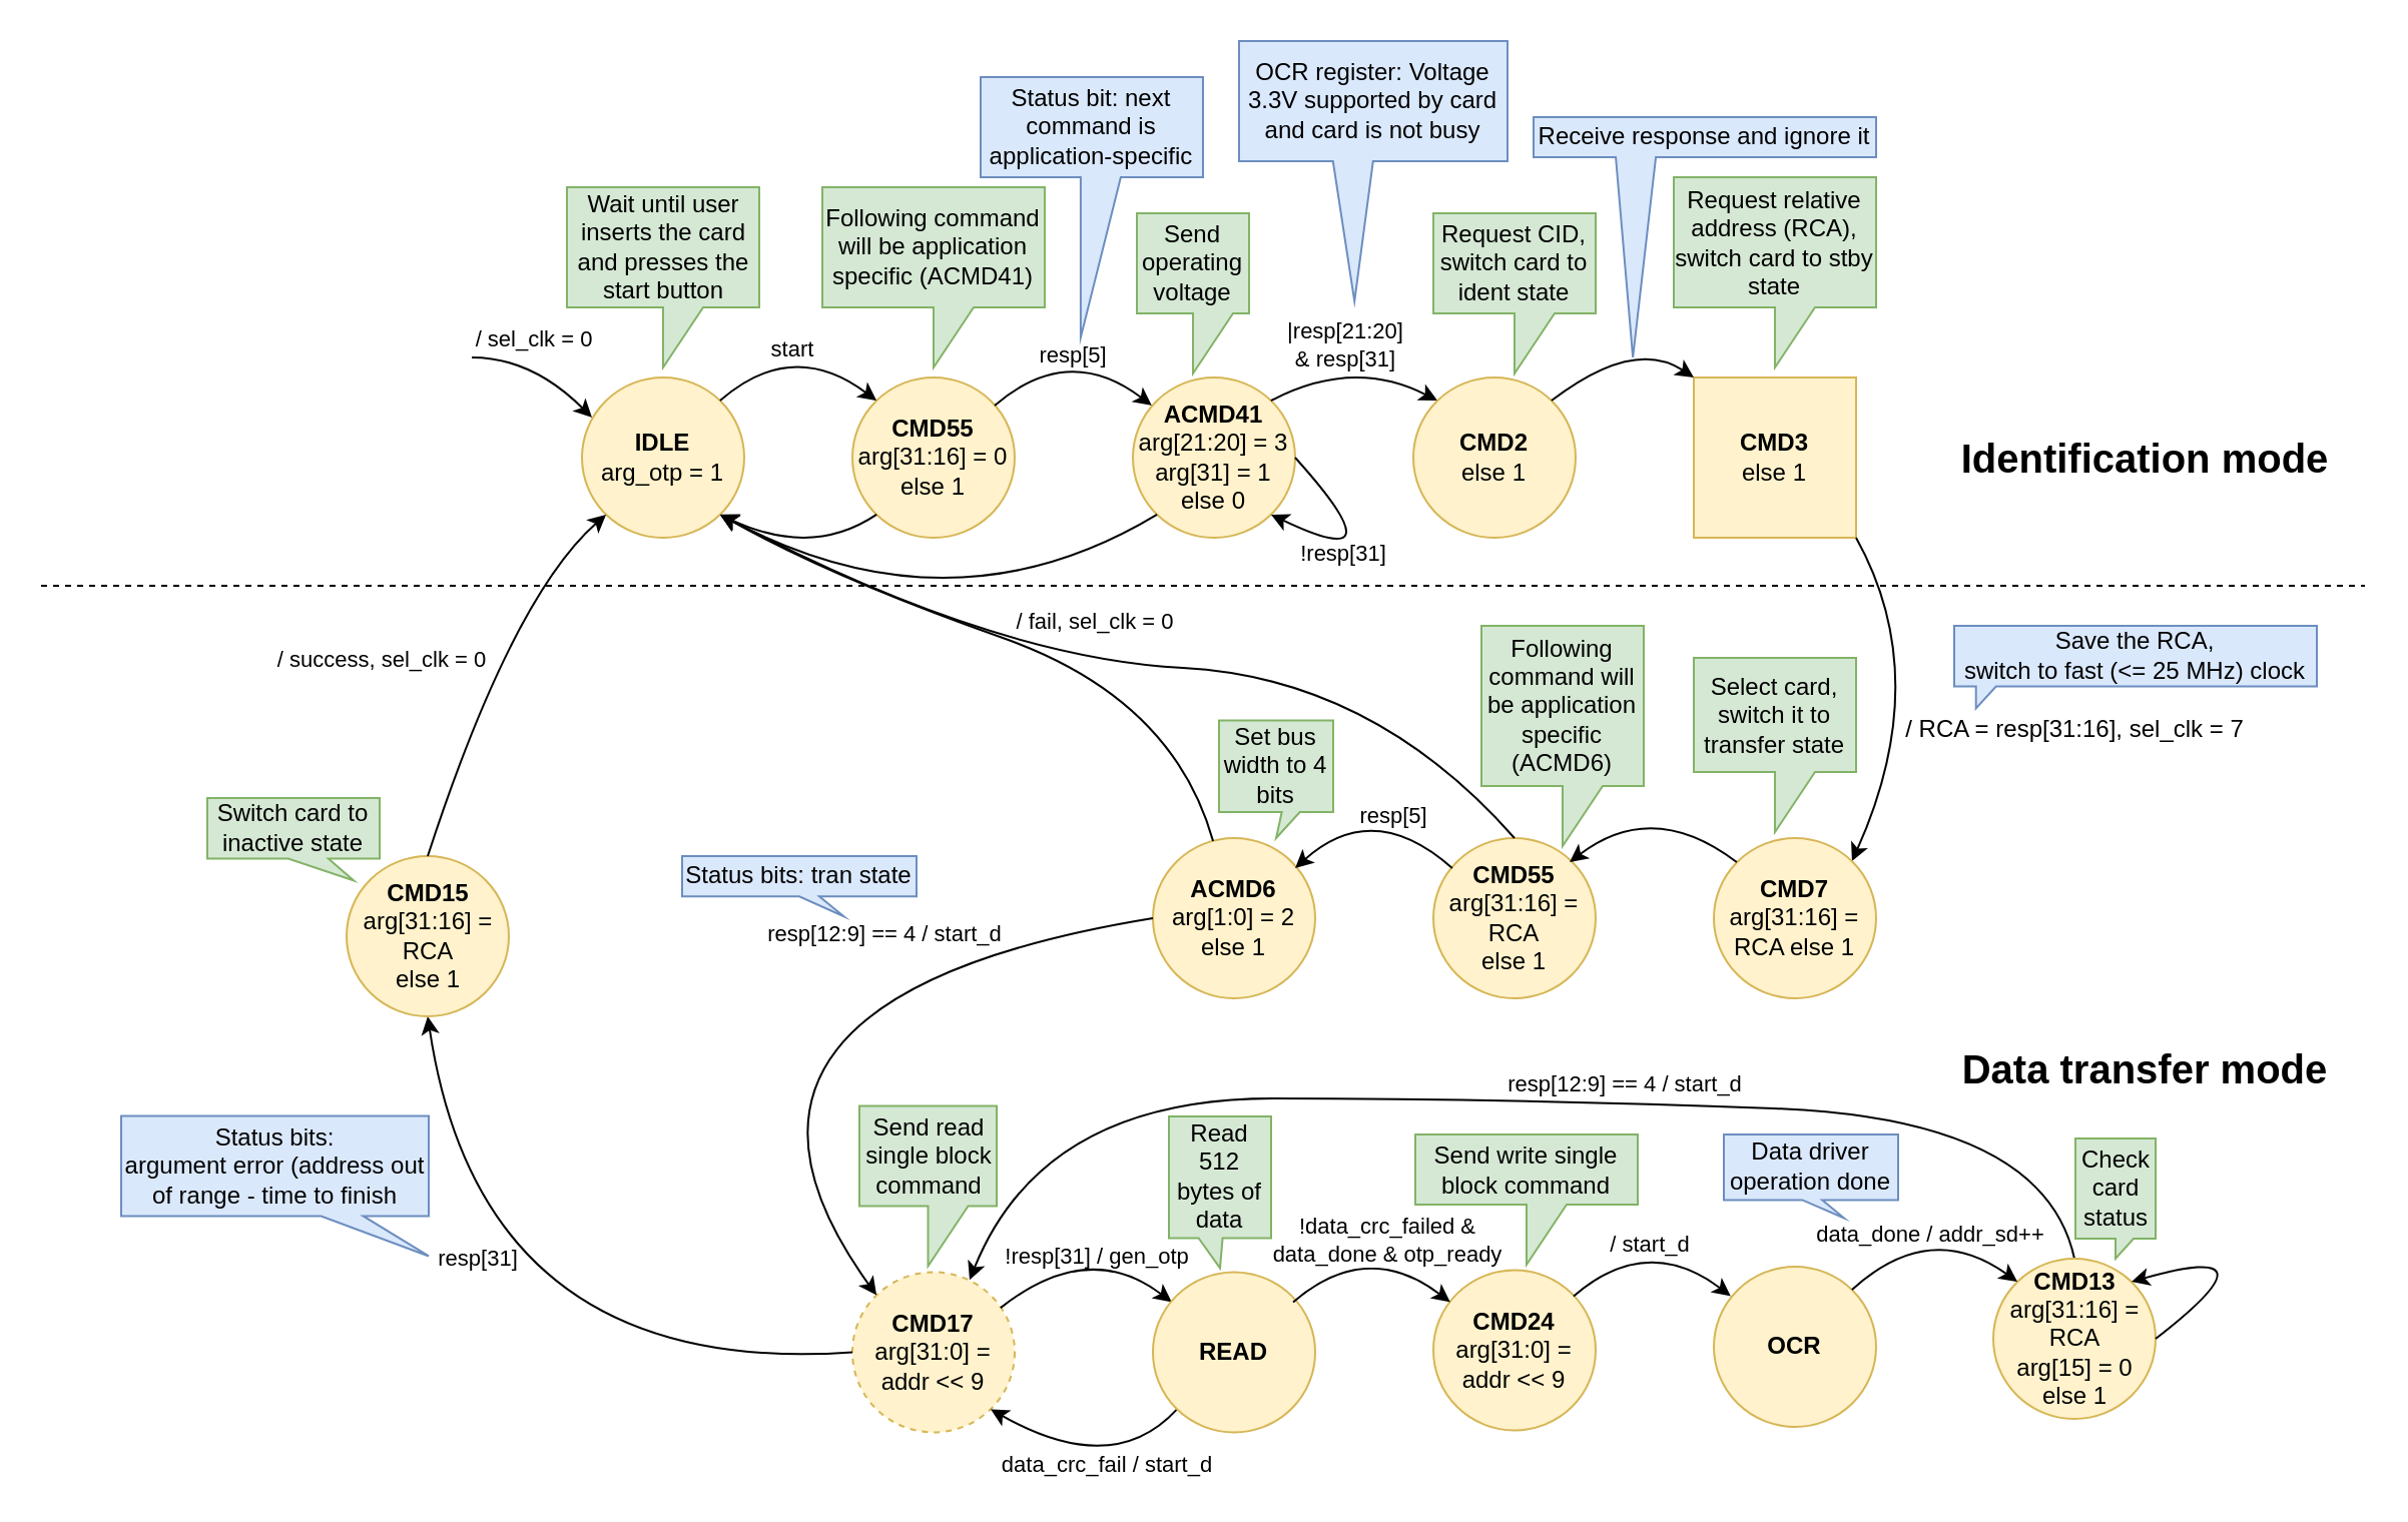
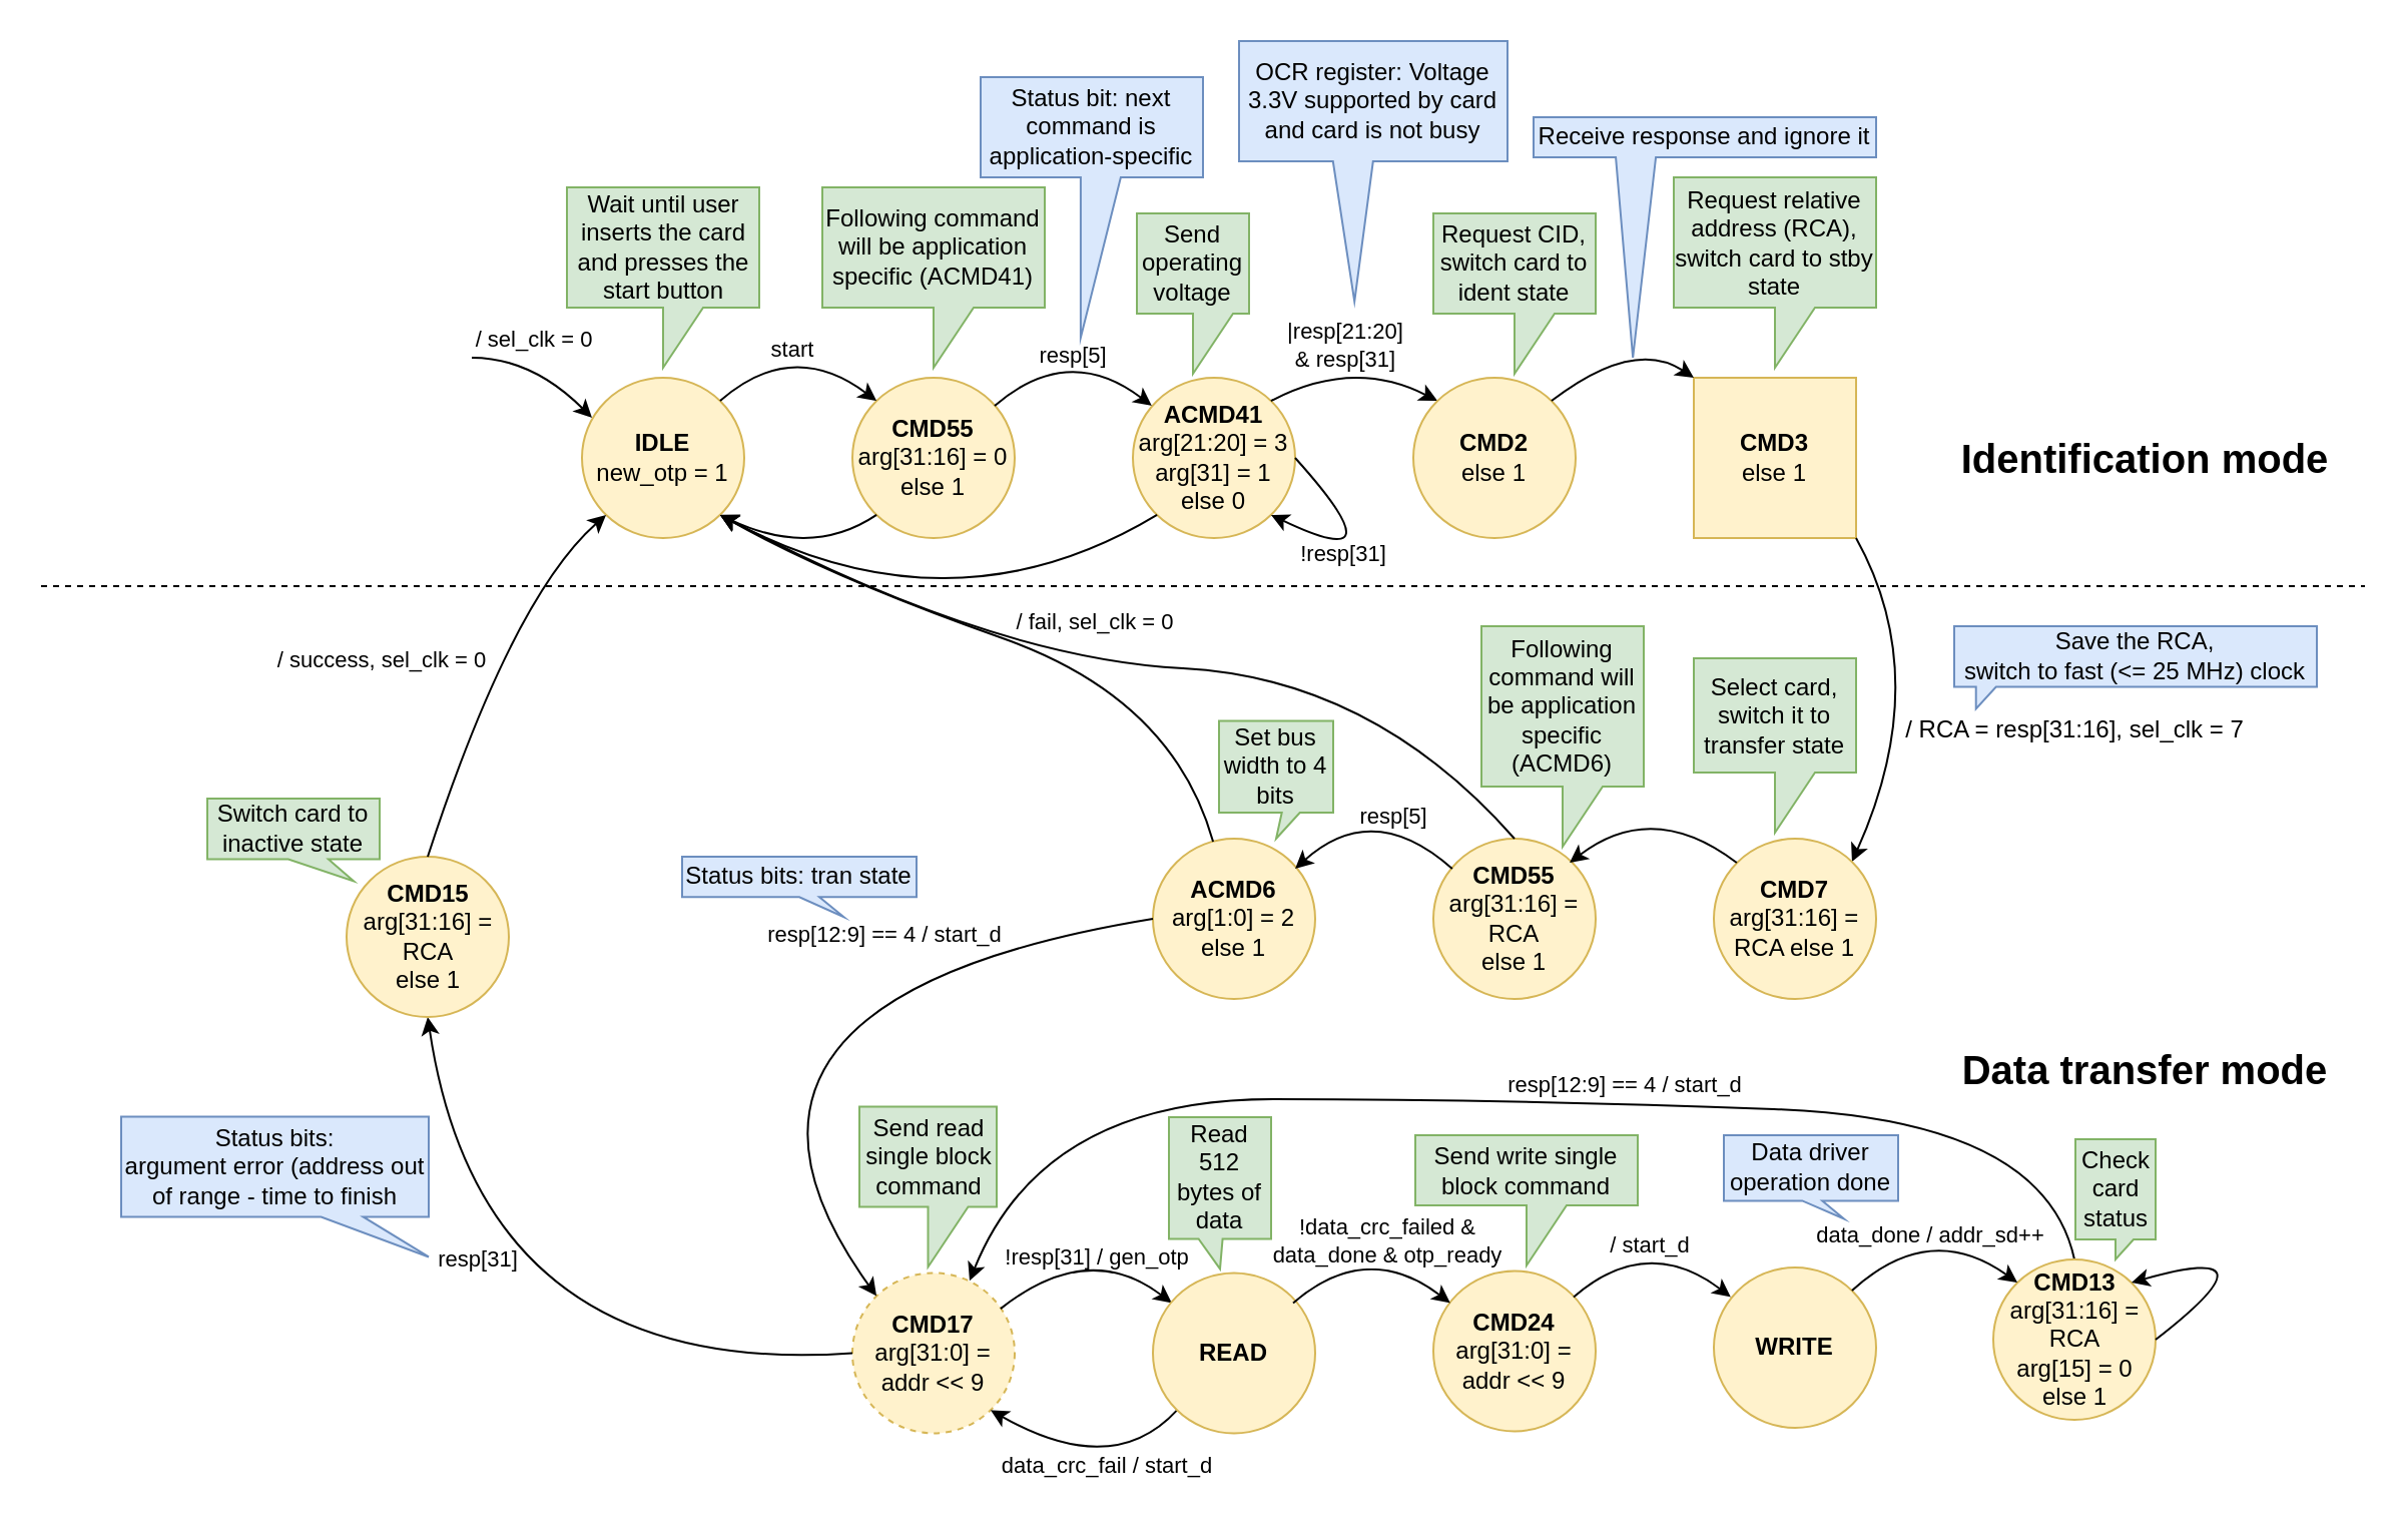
- <mxCell id="2" value="&lt;b&gt;IDLE&lt;/b&gt;&lt;br&gt;arg_otp = 1" style="ellipse;whiteSpace=wrap;html=1;aspect=fixed;fillColor=#fff2cc;strokeColor=#d6b656;" parent="1" vertex="1"><mxGeometry x="290" y="188" width="81" height="80" as="geometry" /></mxCell>
+ <mxCell id="2" value="&lt;b&gt;IDLE&lt;/b&gt;&lt;br&gt;new_otp = 1" style="ellipse;whiteSpace=wrap;html=1;aspect=fixed;fillColor=#fff2cc;strokeColor=#d6b656;" parent="1" vertex="1"><mxGeometry x="290" y="188" width="81" height="80" as="geometry" /></mxCell>
- <mxCell id="66" value="&lt;b&gt;OCR&lt;/b&gt;" style="ellipse;whiteSpace=wrap;html=1;aspect=fixed;fillColor=#fff2cc;strokeColor=#d6b656;" parent="1" vertex="1"><mxGeometry x="855" y="632" width="81" height="80" as="geometry" /></mxCell>
+ <mxCell id="66" value="&lt;b&gt;WRITE&lt;/b&gt;" style="ellipse;whiteSpace=wrap;html=1;aspect=fixed;fillColor=#fff2cc;strokeColor=#d6b656;" parent="1" vertex="1"><mxGeometry x="855" y="632" width="81" height="80" as="geometry" /></mxCell>
